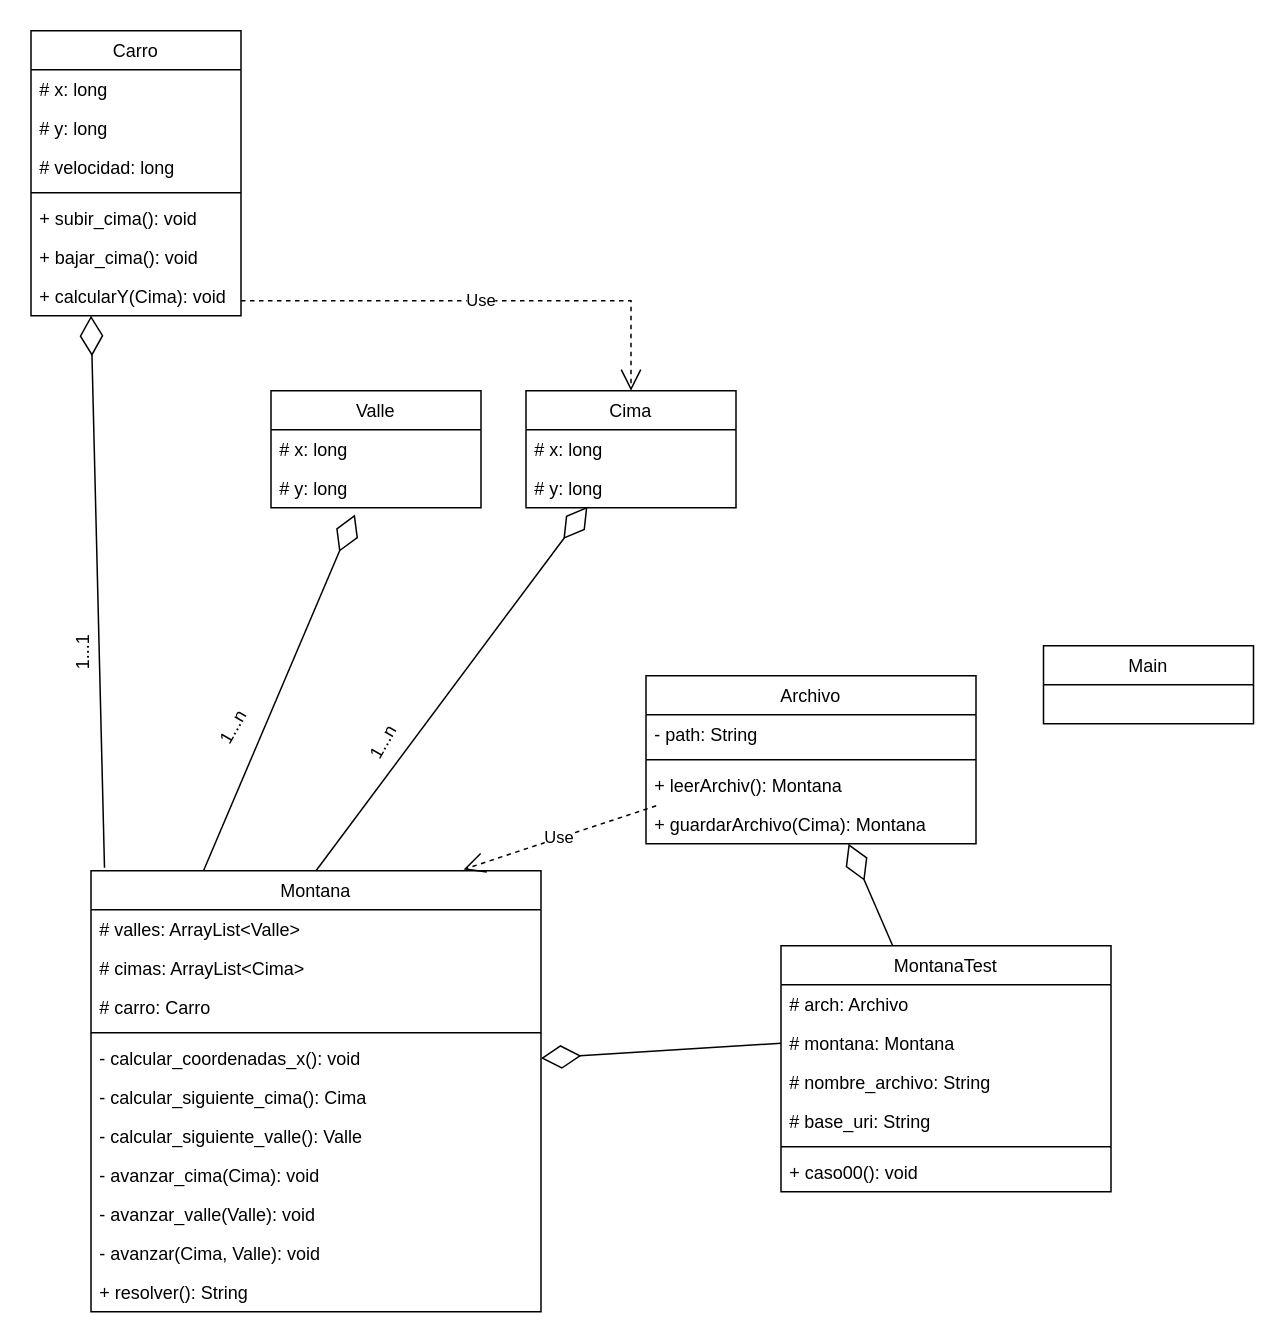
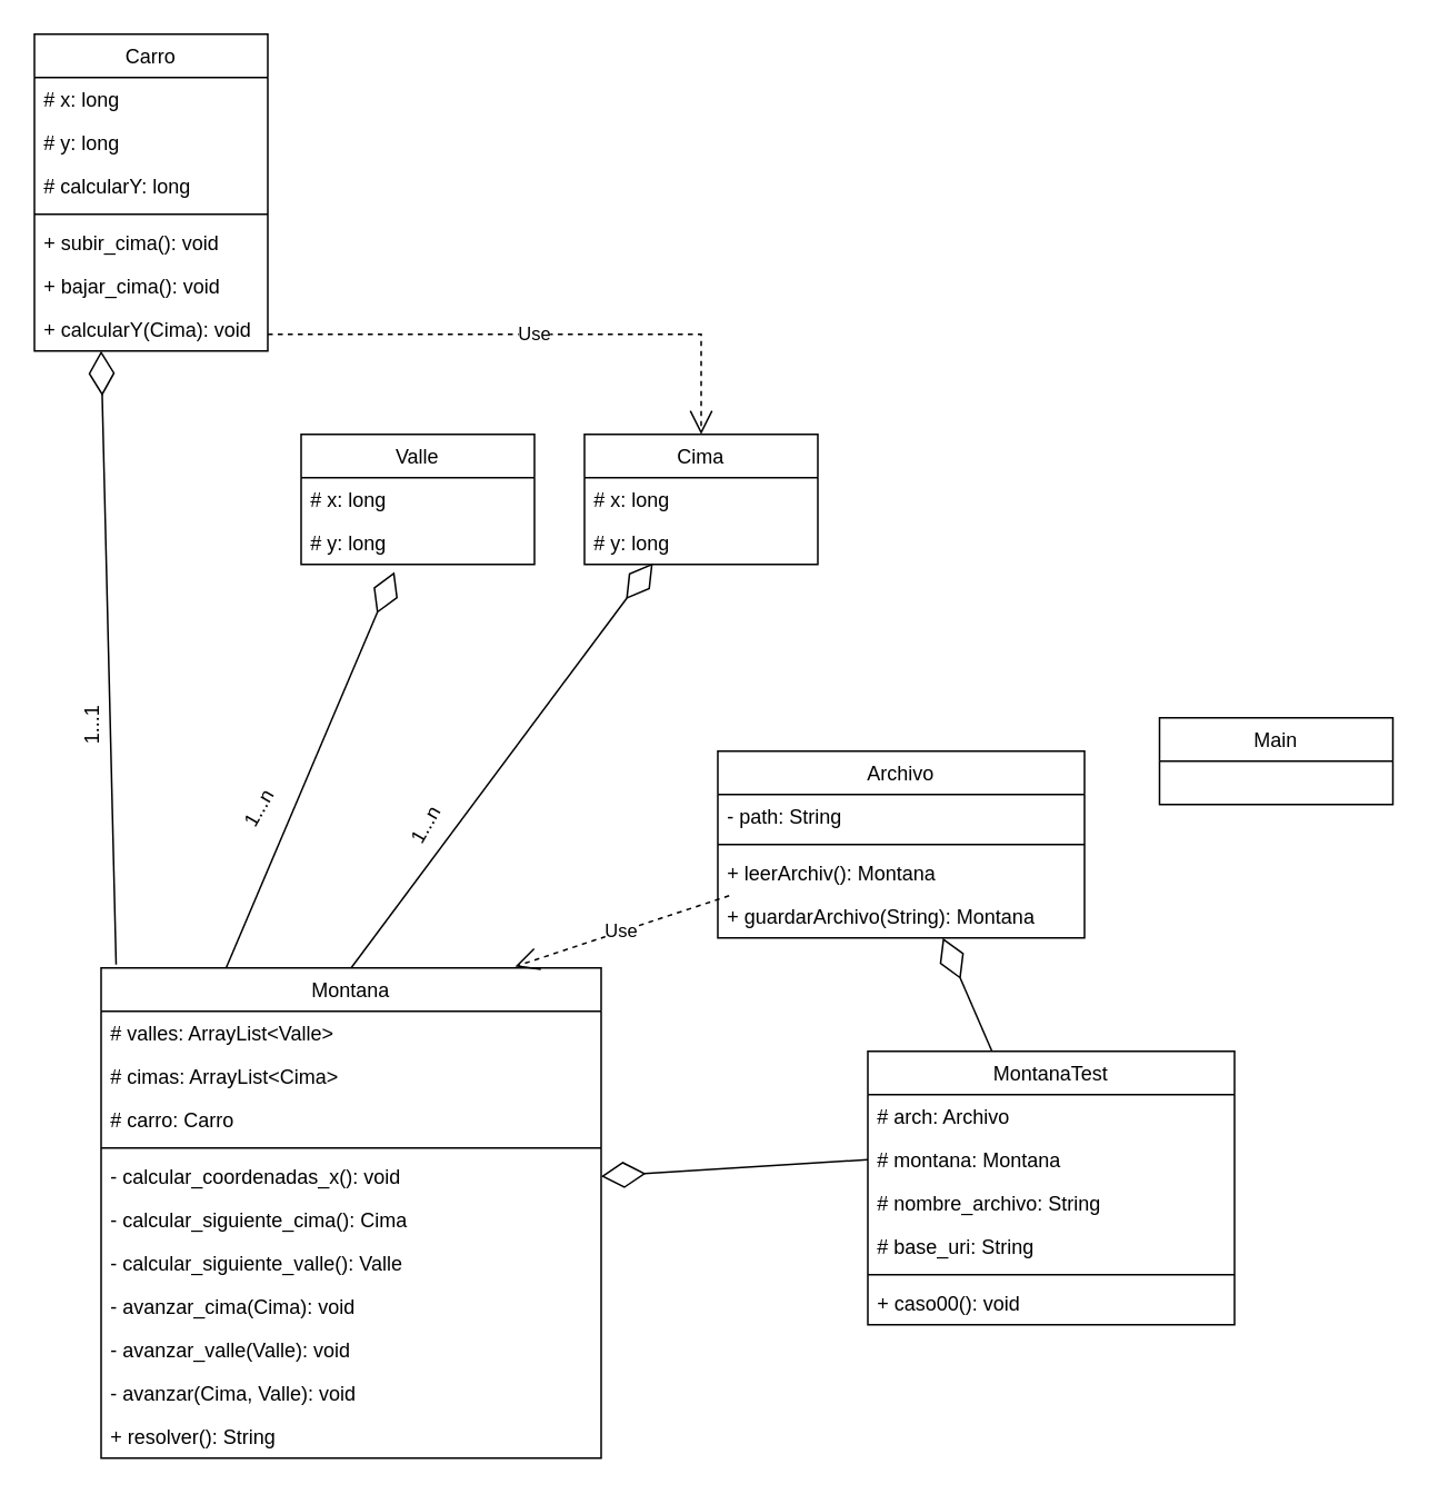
- <mxCell id="5" value="# velocidad: long" style="text;strokeColor=none;fillColor=none;align=left;verticalAlign=top;spacingLeft=4;spacingRight=4;overflow=hidden;rotatable=0;points=[[0,0.5],[1,0.5]];portConstraint=eastwest;" vertex="1" parent="2"><mxGeometry y="78" width="140" height="26" as="geometry" /></mxCell>
+ <mxCell id="5" value="# calcularY: long" style="text;strokeColor=none;fillColor=none;align=left;verticalAlign=top;spacingLeft=4;spacingRight=4;overflow=hidden;rotatable=0;points=[[0,0.5],[1,0.5]];portConstraint=eastwest;" vertex="1" parent="2"><mxGeometry y="78" width="140" height="26" as="geometry" /></mxCell>
- <mxCell id="32" value="+ guardarArchivo(Cima): Montana" style="text;strokeColor=none;fillColor=none;align=left;verticalAlign=top;spacingLeft=4;spacingRight=4;overflow=hidden;rotatable=0;points=[[0,0.5],[1,0.5]];portConstraint=eastwest;" vertex="1" parent="28"><mxGeometry y="86" width="220" height="26" as="geometry" /></mxCell>
+ <mxCell id="32" value="+ guardarArchivo(String): Montana" style="text;strokeColor=none;fillColor=none;align=left;verticalAlign=top;spacingLeft=4;spacingRight=4;overflow=hidden;rotatable=0;points=[[0,0.5],[1,0.5]];portConstraint=eastwest;" vertex="1" parent="28"><mxGeometry y="86" width="220" height="26" as="geometry" /></mxCell>
